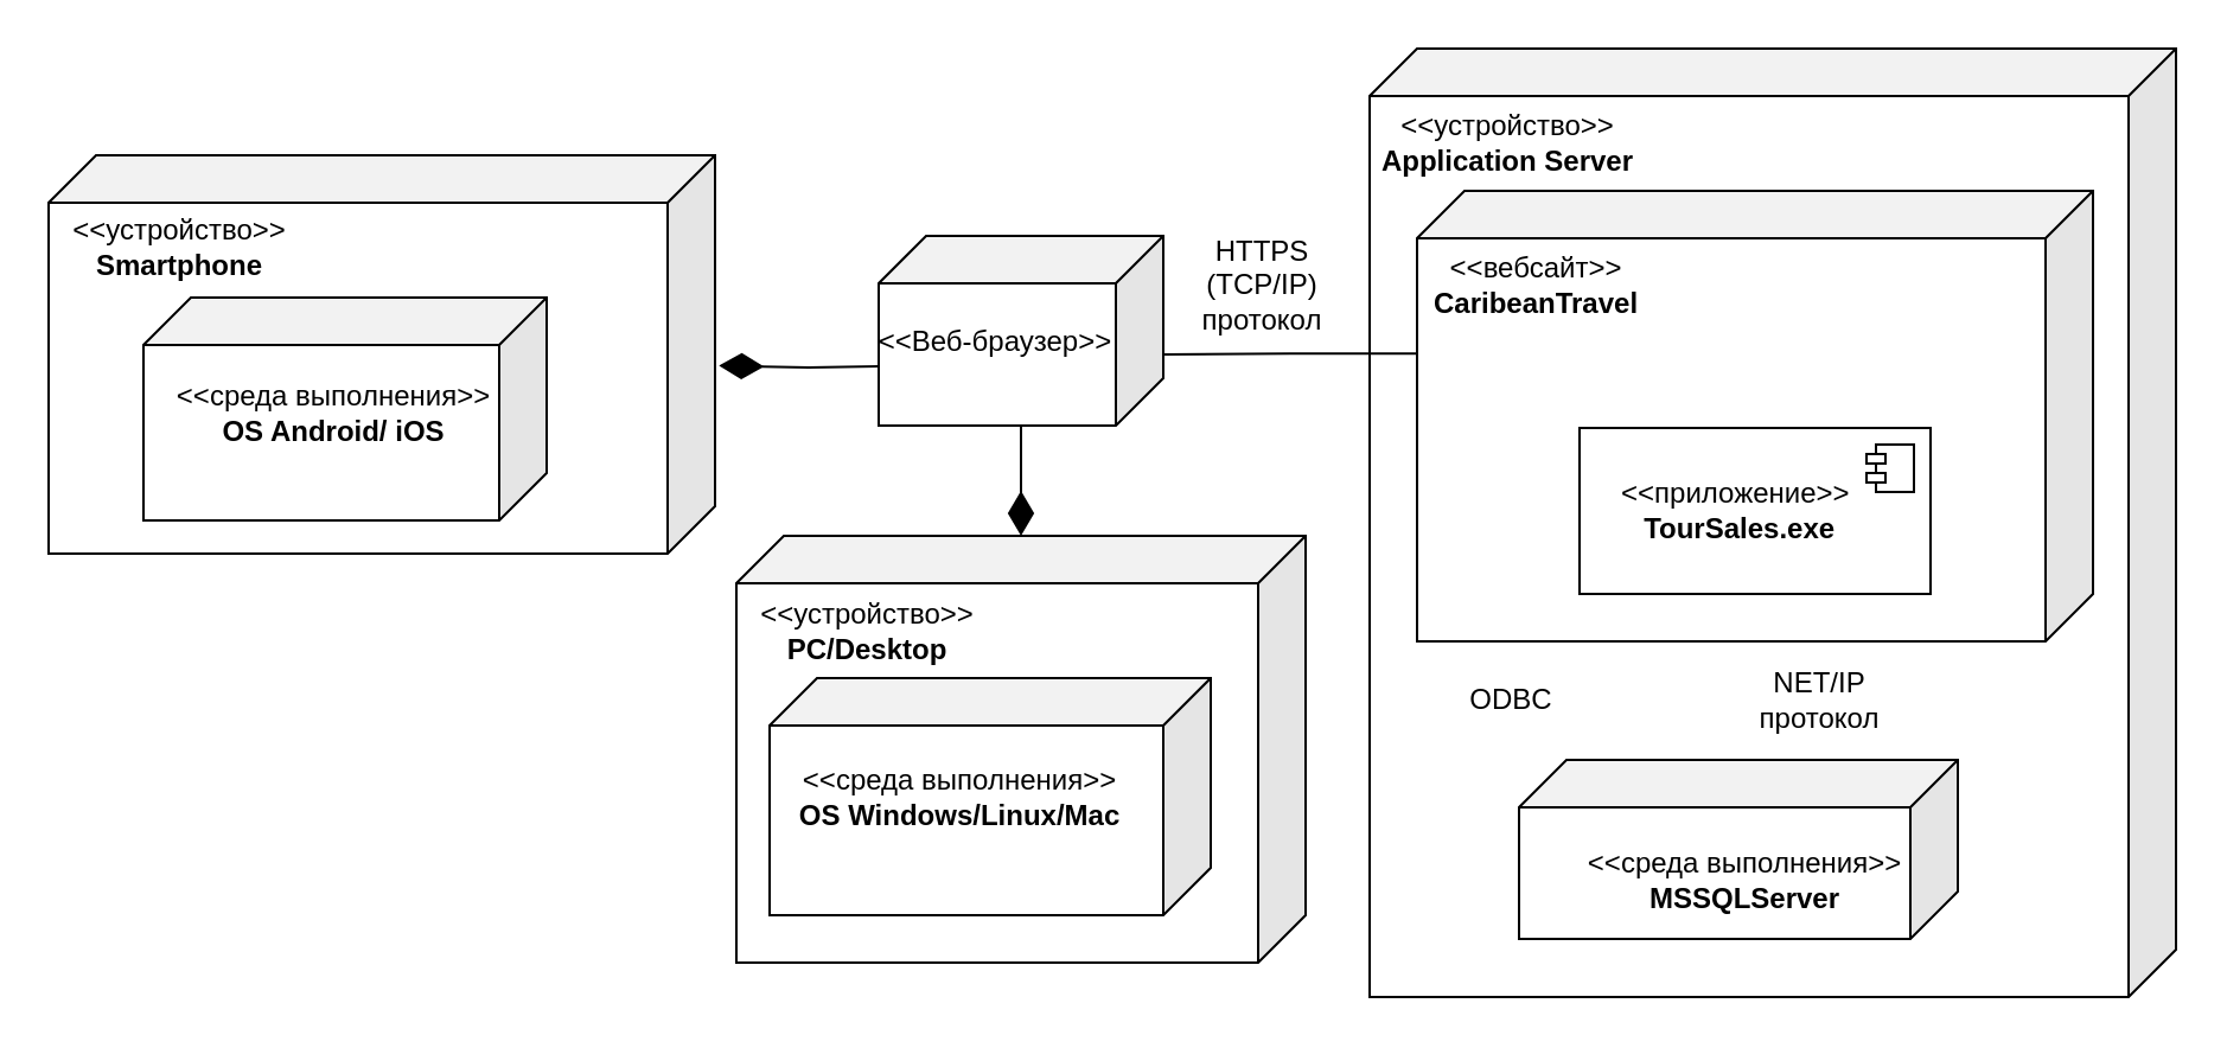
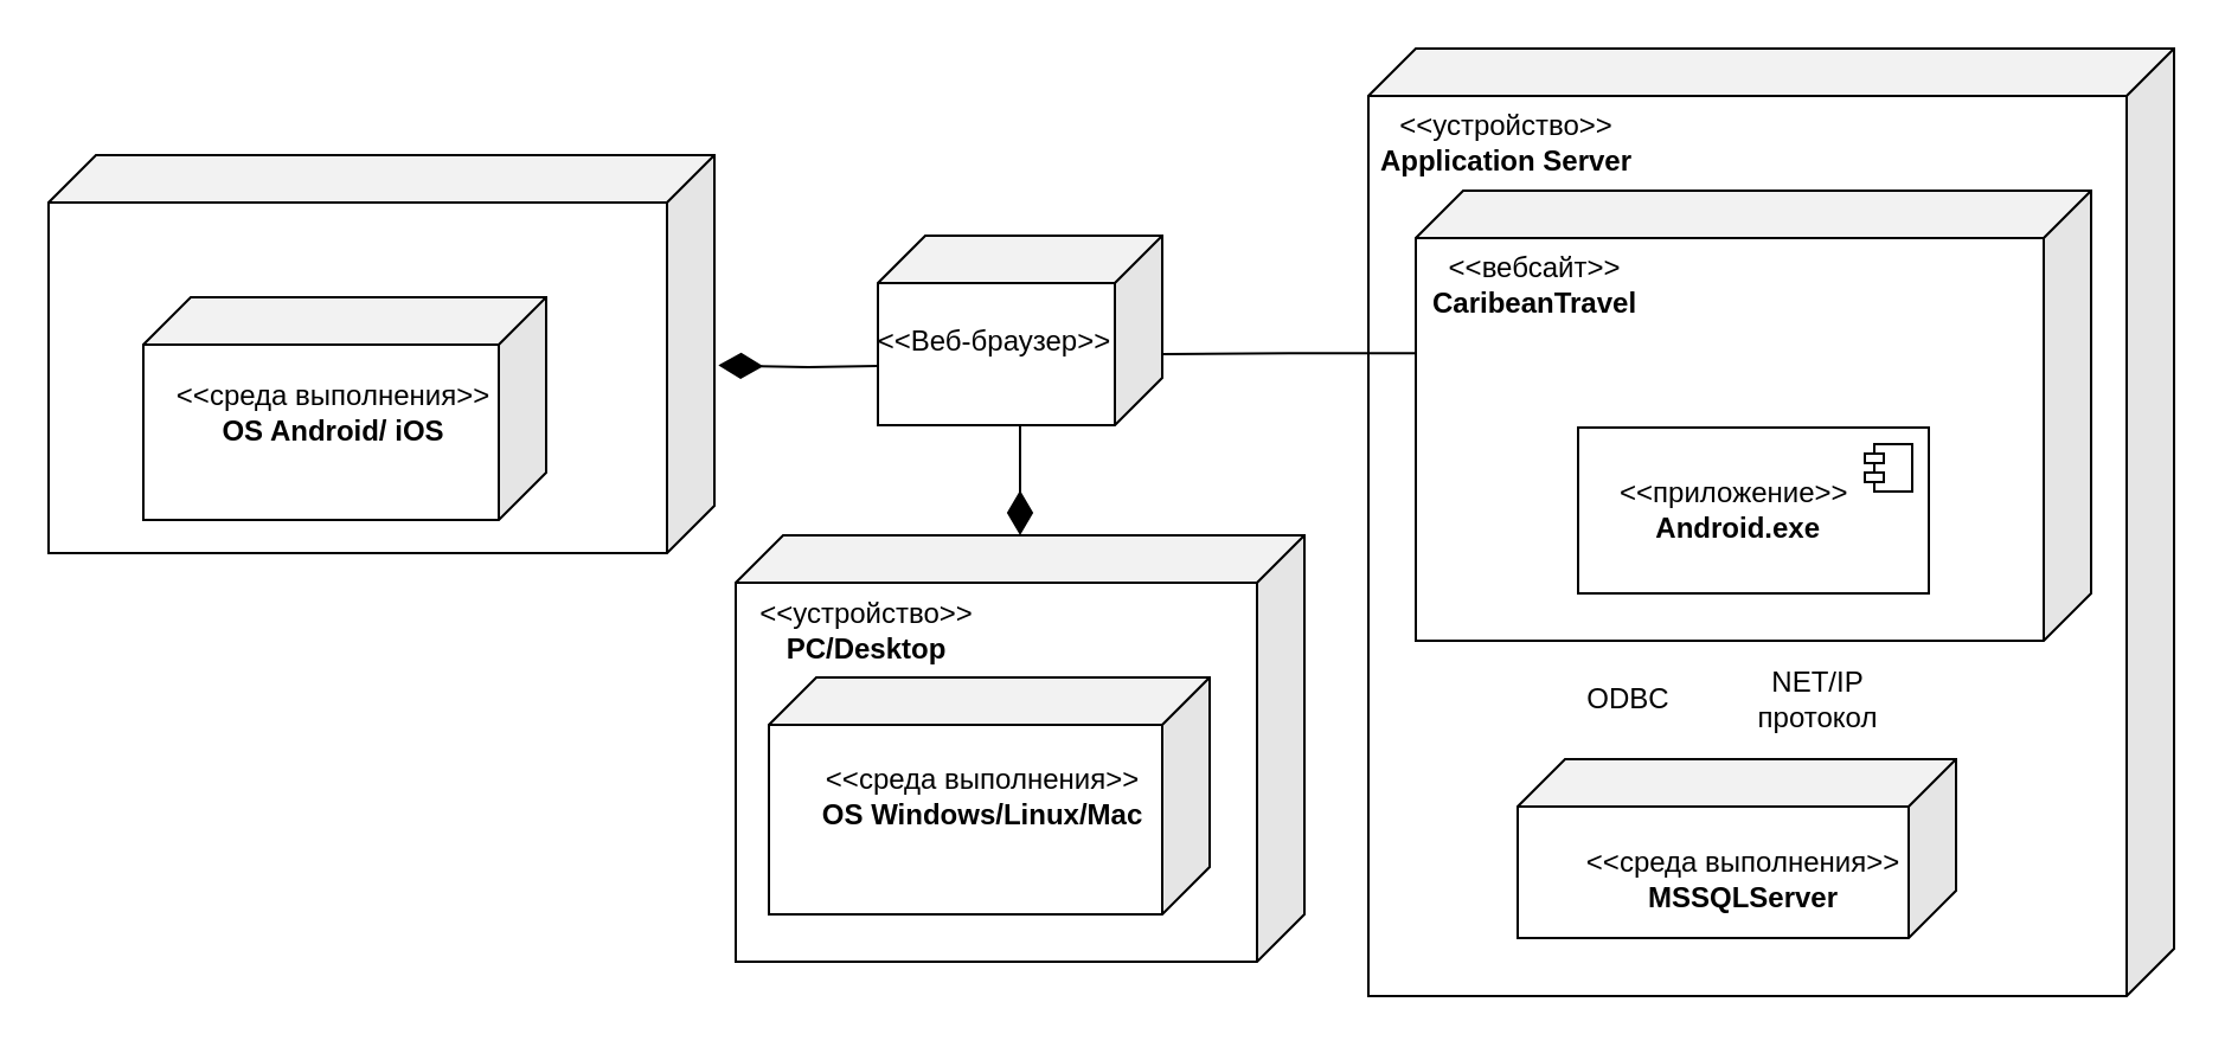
- <mxCell id="20" value="&amp;lt;&amp;lt;устройство&amp;gt;&amp;gt;&lt;br&gt;&lt;b&gt;Smartphone&lt;/b&gt;" style="text;html=1;align=center;verticalAlign=middle;resizable=0;points=[];autosize=1;strokeColor=none;fillColor=none;" parent="1" vertex="1"><mxGeometry x="20" y="84" width="110" height="40" as="geometry" /></mxCell>
- <mxCell id="16" value="HTTPS (TCP/IP) протокол" style="text;html=1;strokeColor=none;fillColor=none;align=center;verticalAlign=middle;whiteSpace=wrap;rounded=0;" parent="1" vertex="1"><mxGeometry x="502" y="105" width="60" height="30" as="geometry" /></mxCell>
- <mxCell id="9" value="&amp;lt;&amp;lt;приложение&amp;gt;&amp;gt;&amp;nbsp; &amp;nbsp; &amp;nbsp;&lt;br style=&quot;border-color: var(--border-color);&quot;&gt;&lt;b&gt;TourSales.exe&amp;nbsp; &amp;nbsp;&amp;nbsp;&lt;/b&gt;" style="html=1;dropTarget=0;whiteSpace=wrap;" parent="1" vertex="1"><mxGeometry x="665.5" y="180" width="148" height="70" as="geometry" /></mxCell>
+ <mxCell id="9" value="&amp;lt;&amp;lt;приложение&amp;gt;&amp;gt;&amp;nbsp; &amp;nbsp; &amp;nbsp;&lt;br style=&quot;border-color: var(--border-color);&quot;&gt;&lt;b&gt;Android.exe&amp;nbsp; &amp;nbsp;&amp;nbsp;&lt;/b&gt;" style="html=1;dropTarget=0;whiteSpace=wrap;" parent="1" vertex="1"><mxGeometry x="665.5" y="180" width="148" height="70" as="geometry" /></mxCell>
- <mxCell id="24" value="ODBC" style="text;html=1;strokeColor=none;fillColor=none;align=center;verticalAlign=middle;whiteSpace=wrap;rounded=0;" parent="1" vertex="1"><mxGeometry x="607" y="280" width="60" height="30" as="geometry" /></mxCell>
+ <mxCell id="24" value="ODBC" style="text;html=1;strokeColor=none;fillColor=none;align=center;verticalAlign=middle;whiteSpace=wrap;rounded=0;" parent="1" vertex="1"><mxGeometry x="657" y="280" width="60" height="30" as="geometry" /></mxCell>
- <mxCell id="5" value="&amp;lt;&amp;lt;среда выполнения&amp;gt;&amp;gt;&lt;br&gt;&lt;b&gt;OS Windows/Linux/Mac&lt;/b&gt;" style="text;html=1;align=center;verticalAlign=middle;resizable=0;points=[];autosize=1;strokeColor=none;fillColor=none;" parent="1" vertex="1"><mxGeometry x="324" y="315.5" width="160" height="40" as="geometry" /></mxCell>
+ <mxCell id="5" value="&amp;lt;&amp;lt;среда выполнения&amp;gt;&amp;gt;&lt;br&gt;&lt;b&gt;OS Windows/Linux/Mac&lt;/b&gt;" style="text;html=1;align=center;verticalAlign=middle;resizable=0;points=[];autosize=1;strokeColor=none;fillColor=none;" parent="1" vertex="1"><mxGeometry x="334" y="315.5" width="160" height="40" as="geometry" /></mxCell>
